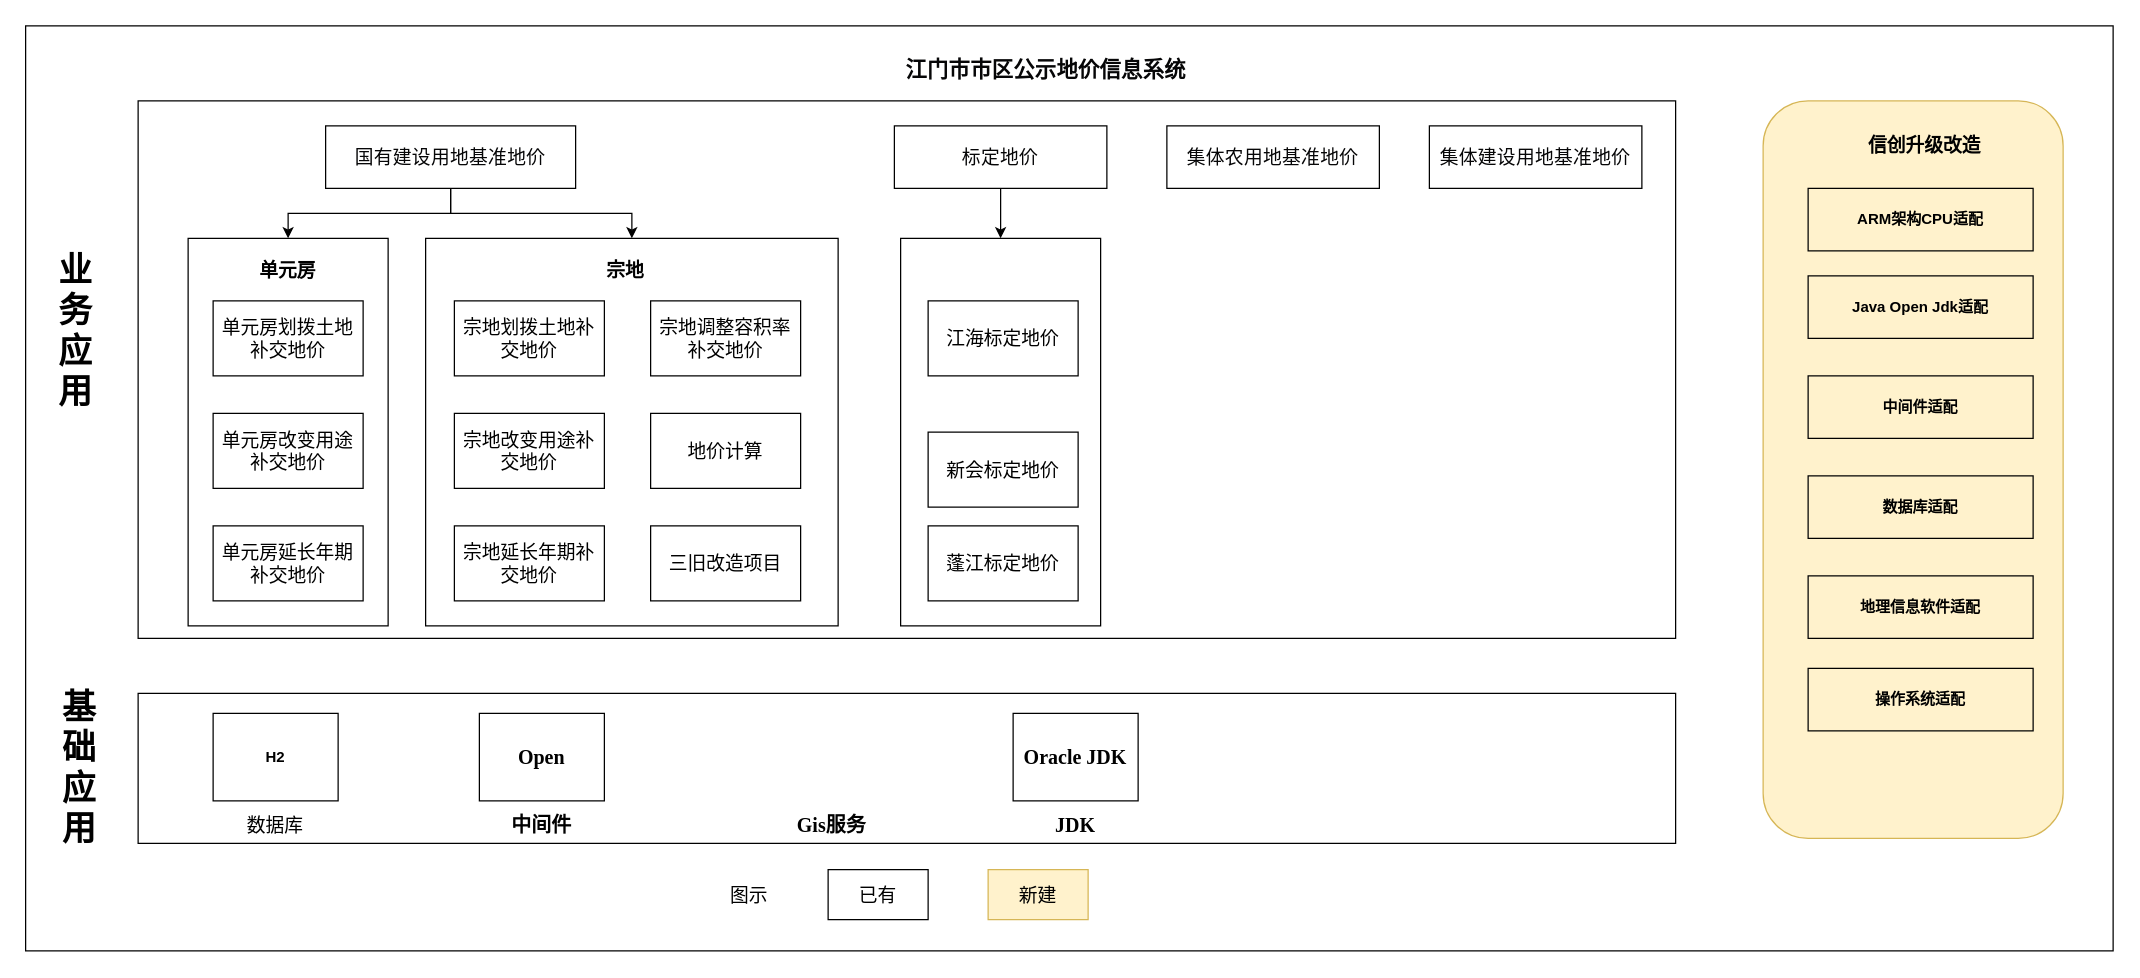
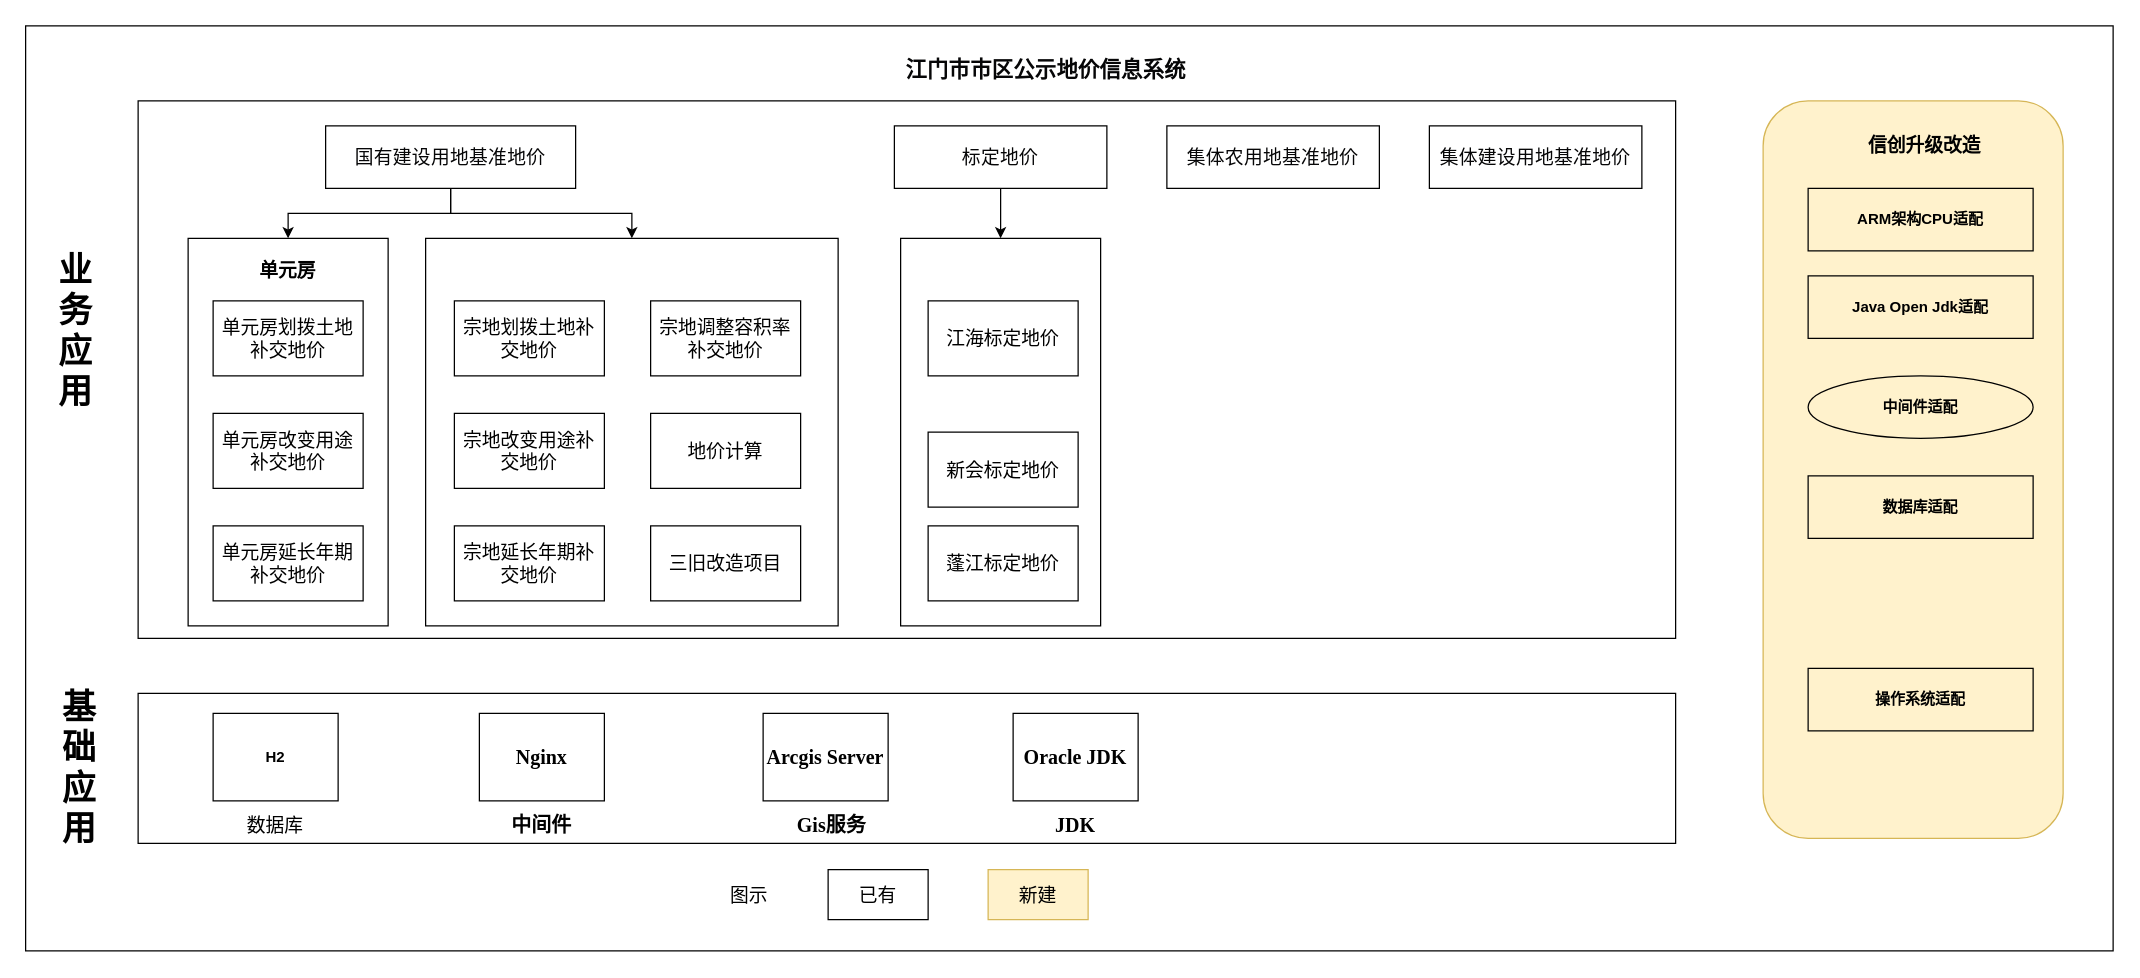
- <mxCell id="21" value="宗地" style="text;html=1;align=center;verticalAlign=middle;whiteSpace=wrap;rounded=0;fontSize=15;fontStyle=1" parent="1" vertex="1"><mxGeometry x="470" y="200" width="60" height="30" as="geometry" /></mxCell>
- <mxCell id="47" value="中间件适配" style="rounded=0;whiteSpace=wrap;html=1;fillColor=#fff2cc;strokeColor=#000000;fontStyle=1" parent="1" vertex="1"><mxGeometry x="1446" y="300" width="180" height="50" as="geometry" /></mxCell>
+ <mxCell id="47" value="中间件适配" style="ellipse;whiteSpace=wrap;html=1;fillColor=#fff2cc;strokeColor=#000000;fontStyle=1;" parent="1" vertex="1"><mxGeometry x="1446" y="300" width="180" height="50" as="geometry" /></mxCell>
- <mxCell id="49" value="地理信息软件适配" style="rounded=0;whiteSpace=wrap;html=1;fillColor=#fff2cc;strokeColor=#000000;fontStyle=1" parent="1" vertex="1"><mxGeometry x="1446" y="460" width="180" height="50" as="geometry" /></mxCell>
- <mxCell id="36" value="&lt;p class=&quot;MsoNormal&quot;&gt;&lt;span style=&quot;mso-spacerun:'yes';font-family:宋体;font-size:12.0pt;&lt;br/&gt;mso-font-kerning:1.0pt;&quot;&gt;&lt;b&gt;Open&lt;/b&gt;&lt;/span&gt;&lt;/p&gt;" style="whiteSpace=wrap;html=1;" parent="35" vertex="1"><mxGeometry width="100" height="70" as="geometry" /></mxCell>
+ <mxCell id="36" value="&lt;p class=&quot;MsoNormal&quot;&gt;&lt;span style=&quot;mso-spacerun:'yes';font-family:宋体;font-size:12.0pt;&lt;br/&gt;mso-font-kerning:1.0pt;&quot;&gt;&lt;b&gt;Nginx&lt;/b&gt;&lt;/span&gt;&lt;/p&gt;" style="whiteSpace=wrap;html=1;" parent="35" vertex="1"><mxGeometry width="100" height="70" as="geometry" /></mxCell>
+ <mxCell id="43" value="&lt;p class=&quot;MsoNormal&quot;&gt;&lt;span style=&quot;mso-spacerun:'yes';font-family:宋体;font-size:12.0pt;&lt;br/&gt;mso-font-kerning:1.0pt;&quot;&gt;&lt;b&gt;Arcgis Server&lt;/b&gt;&lt;/span&gt;&lt;/p&gt;" style="whiteSpace=wrap;html=1;" parent="1" vertex="1"><mxGeometry x="610" y="570" width="100" height="70" as="geometry" /></mxCell>
